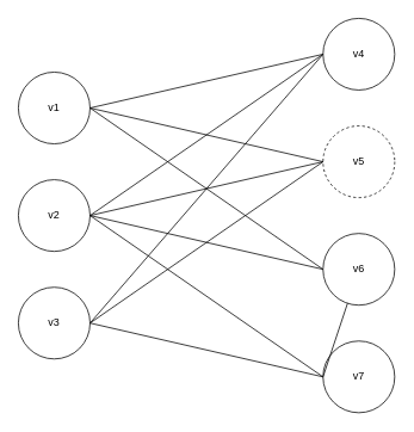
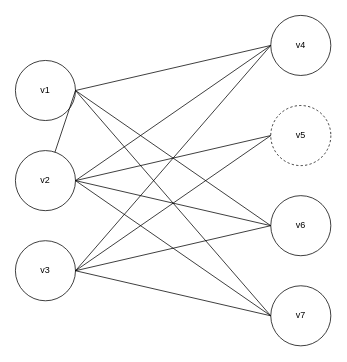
- <mxCell id="8" value="" style="endArrow=none;html=1;exitX=1;exitY=0.5;exitDx=0;exitDy=0;entryX=0;entryY=0.5;entryDx=0;entryDy=0;" edge="1" parent="1" source="2" target="6"><mxGeometry width="50" height="50" relative="1" as="geometry"><mxPoint x="280" y="310" as="sourcePoint" /><mxPoint x="330" y="260" as="targetPoint" /></mxGeometry></mxCell>
+ <mxCell id="8" value="" style="endArrow=none;html=1;exitX=1;exitY=0.5;exitDx=0;exitDy=0;" edge="1" parent="1" source="2" target="3"><mxGeometry width="50" height="50" relative="1" as="geometry"><mxPoint x="280" y="310" as="sourcePoint" /><mxPoint x="330" y="260" as="targetPoint" /></mxGeometry></mxCell>
+ <mxCell id="11" value="" style="endArrow=none;html=1;exitX=1;exitY=0.5;exitDx=0;exitDy=0;entryX=0;entryY=0.5;entryDx=0;entryDy=0;" edge="1" parent="1" source="4" target="7"><mxGeometry width="50" height="50" relative="1" as="geometry"><mxPoint x="280" y="310" as="sourcePoint" /><mxPoint x="330" y="260" as="targetPoint" /></mxGeometry></mxCell>
- <mxCell id="20" value="" style="endArrow=none;html=1;exitX=0;exitY=0.5;exitDx=0;exitDy=0;" edge="1" parent="1" source="17" target="7"><mxGeometry width="50" height="50" relative="1" as="geometry"><mxPoint x="80" y="500" as="sourcePoint" /><mxPoint x="130" y="450" as="targetPoint" /></mxGeometry></mxCell>
+ <mxCell id="20" value="" style="endArrow=none;html=1;entryX=1;entryY=0.5;entryDx=0;entryDy=0;exitX=0;exitY=0.5;exitDx=0;exitDy=0;" edge="1" parent="1" source="17" target="2"><mxGeometry width="50" height="50" relative="1" as="geometry"><mxPoint x="80" y="500" as="sourcePoint" /><mxPoint x="130" y="450" as="targetPoint" /></mxGeometry></mxCell>
